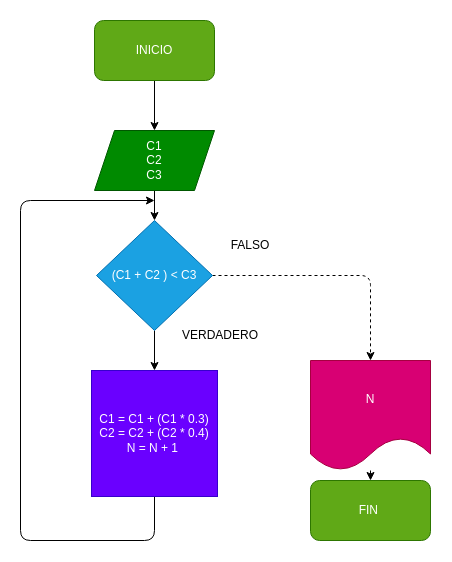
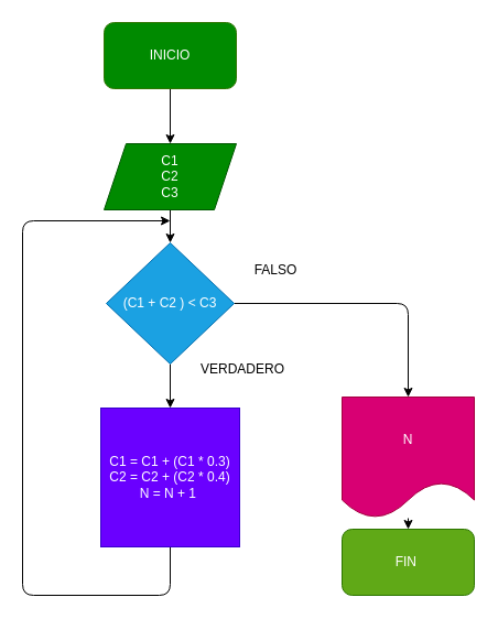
- <mxCell id="3" value="INICIO" style="rounded=1;whiteSpace=wrap;html=1;fillColor=#60a917;fontColor=#ffffff;strokeColor=#2D7600;" vertex="1" parent="1"><mxGeometry x="94" y="20" width="120" height="60" as="geometry" /></mxCell>
+ <mxCell id="3" value="INICIO" style="rounded=1;whiteSpace=wrap;html=1;fillColor=#008a00;fontColor=#ffffff;strokeColor=#2D7600;" vertex="1" parent="1"><mxGeometry x="94" y="20" width="120" height="60" as="geometry" /></mxCell>
- <mxCell id="6" style="edgeStyle=none;html=1;exitX=1;exitY=0.5;exitDx=0;exitDy=0;entryX=0.5;entryY=0;entryDx=0;entryDy=0;dashed=1;" edge="1" parent="1" source="7" target="12"><mxGeometry relative="1" as="geometry"><Array as="points"><mxPoint x="370" y="275" /></Array></mxGeometry></mxCell>
+ <mxCell id="6" style="edgeStyle=none;html=1;exitX=1;exitY=0.5;exitDx=0;exitDy=0;entryX=0.5;entryY=0;entryDx=0;entryDy=0;" edge="1" parent="1" source="7" target="12"><mxGeometry relative="1" as="geometry"><Array as="points"><mxPoint x="370" y="275" /></Array></mxGeometry></mxCell>
